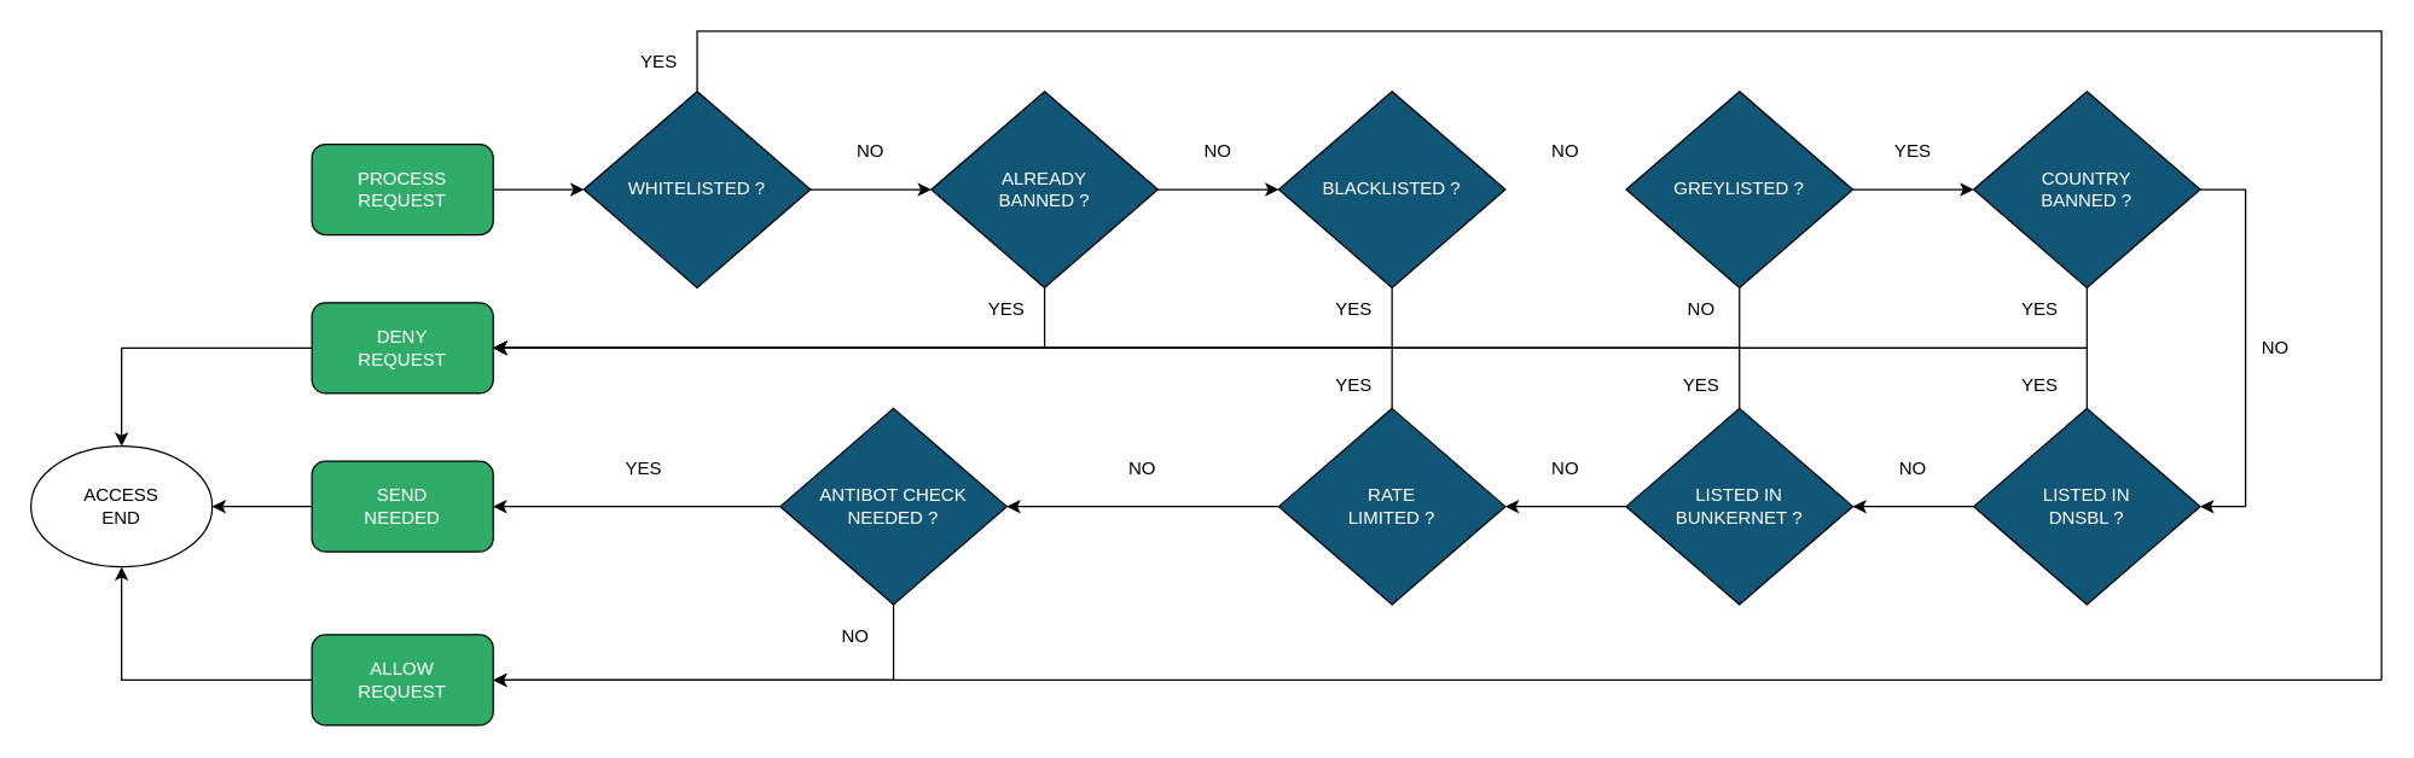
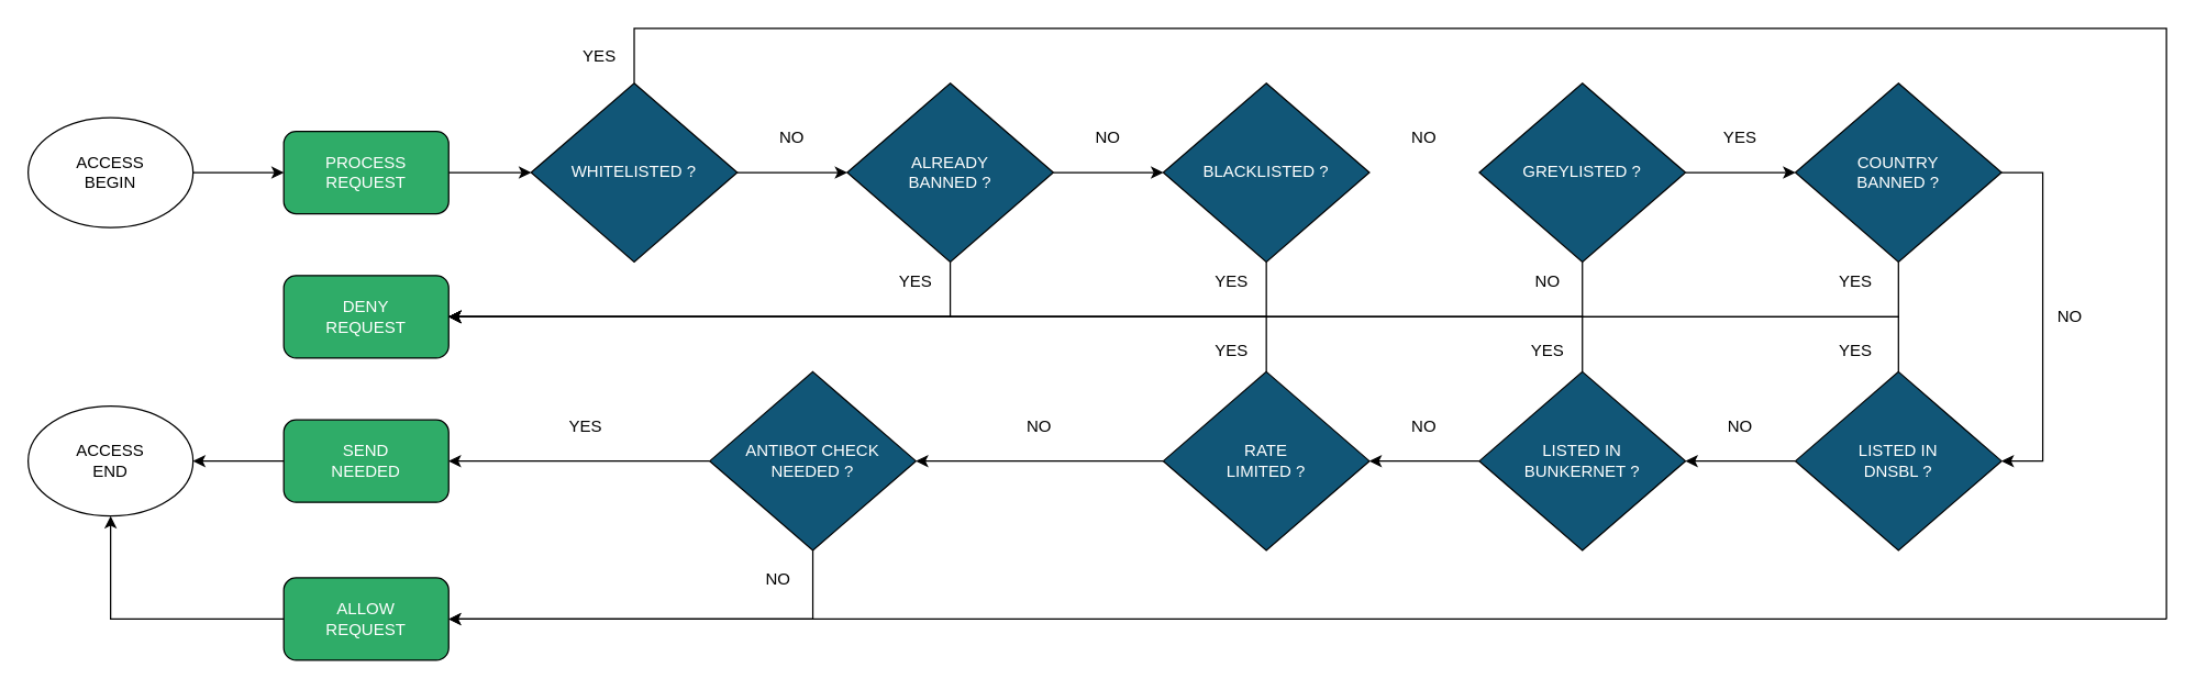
+ <mxCell id="3" value="&lt;div&gt;ACCESS&lt;/div&gt;&lt;div&gt;BEGIN&lt;br&gt;&lt;/div&gt;" style="ellipse;whiteSpace=wrap;html=1;" vertex="1" parent="1"><mxGeometry x="20" y="85" width="120" height="80" as="geometry" /></mxCell>
+ <mxCell id="2" value="" style="edgeStyle=orthogonalEdgeStyle;rounded=0;orthogonalLoop=1;jettySize=auto;html=1;" edge="1" parent="1" source="3" target="25"><mxGeometry relative="1" as="geometry" /></mxCell>
- <mxCell id="27" value="" style="edgeStyle=elbowEdgeStyle;elbow=vertical;endArrow=classic;html=1;rounded=0;entryX=0.5;entryY=0;entryDx=0;entryDy=0;exitX=0;exitY=0.5;exitDx=0;exitDy=0;" edge="1" parent="1" source="26" target="21"><mxGeometry width="50" height="50" relative="1" as="geometry"><mxPoint x="-64" y="460" as="sourcePoint" /><mxPoint x="-14" y="410" as="targetPoint" /><Array as="points"><mxPoint x="146" y="230" /></Array></mxGeometry></mxCell>
